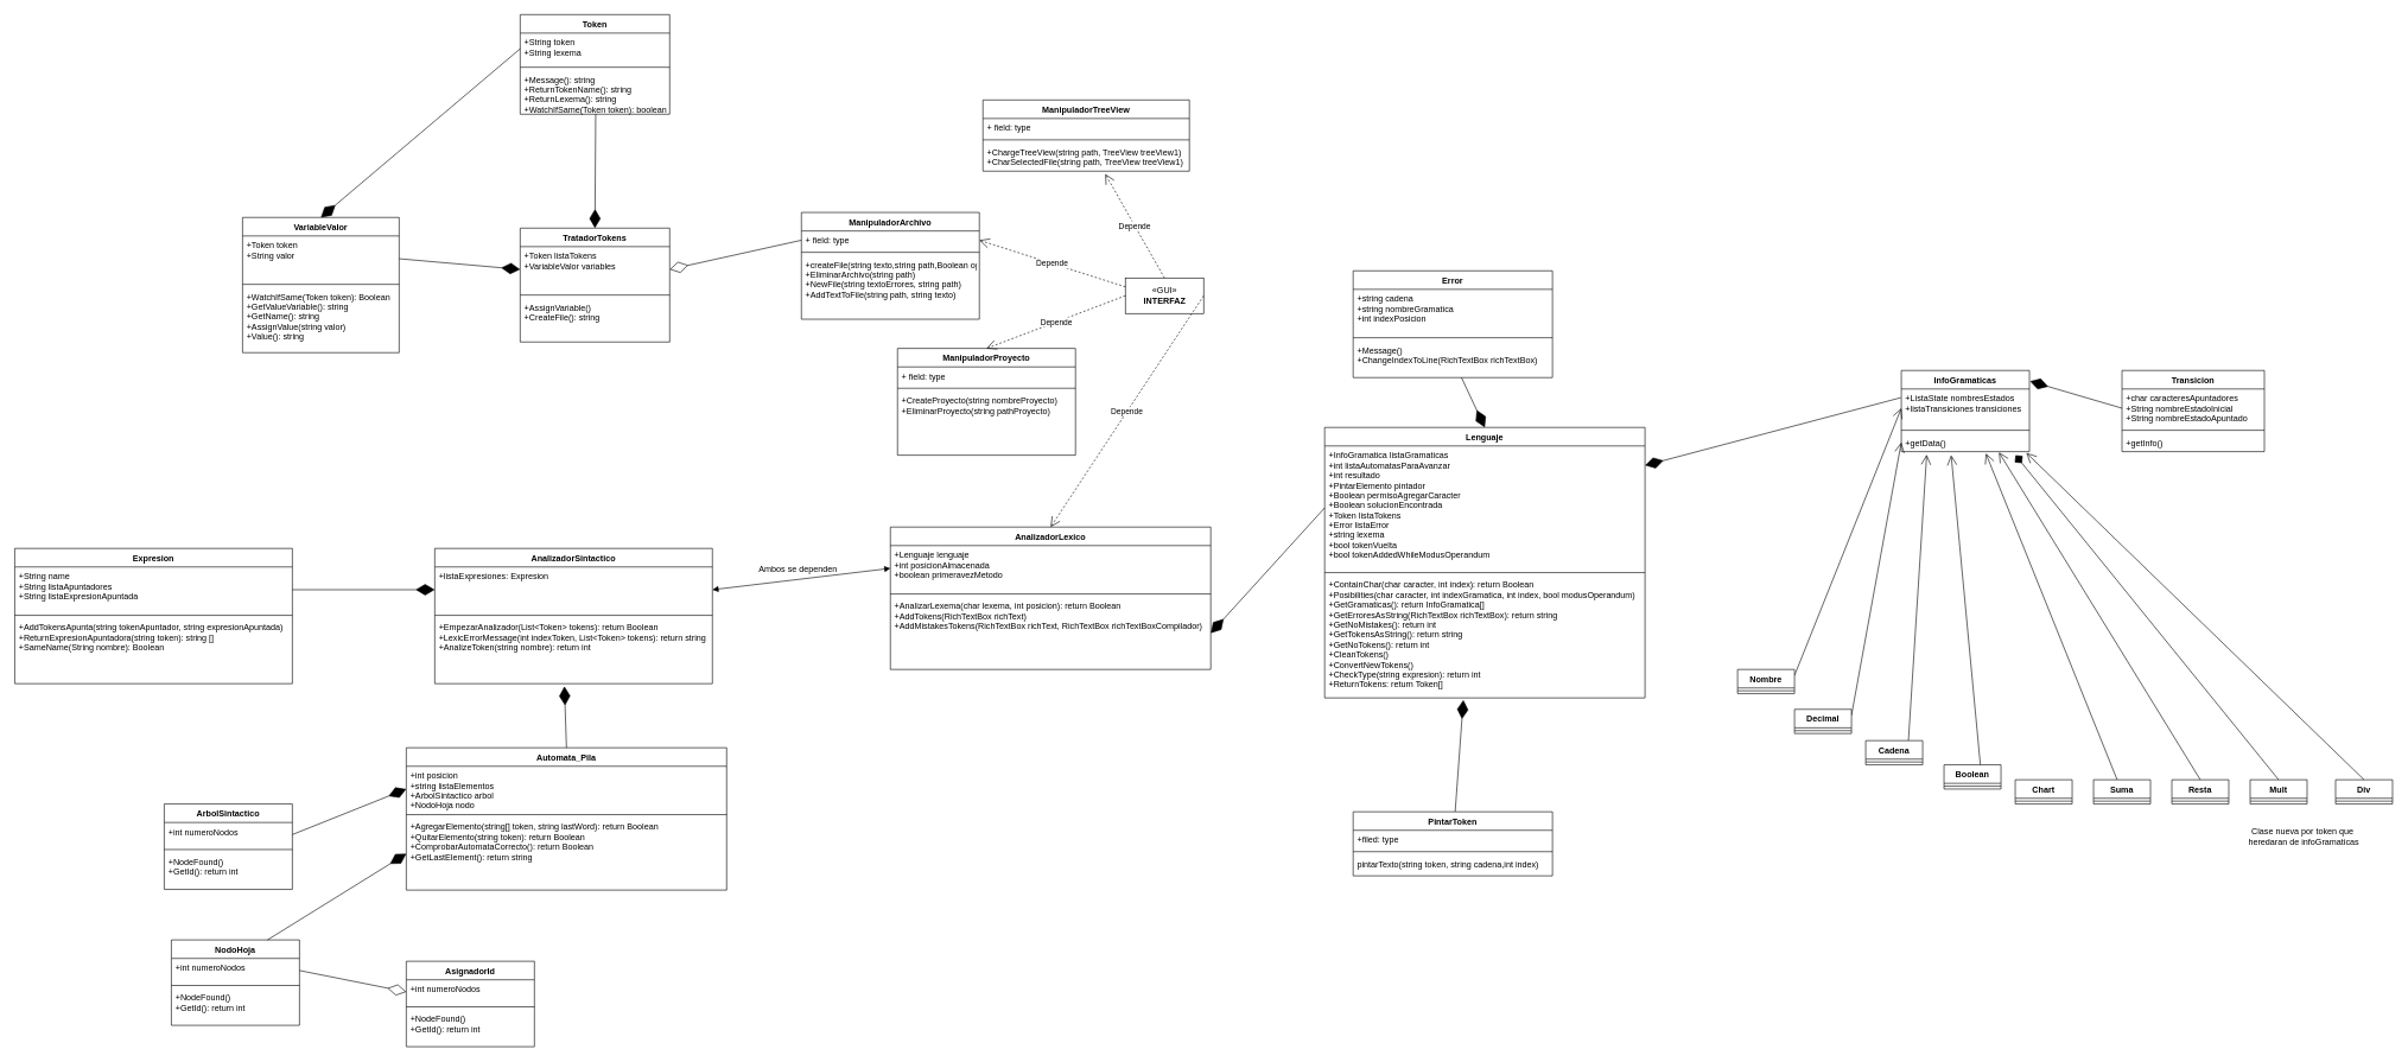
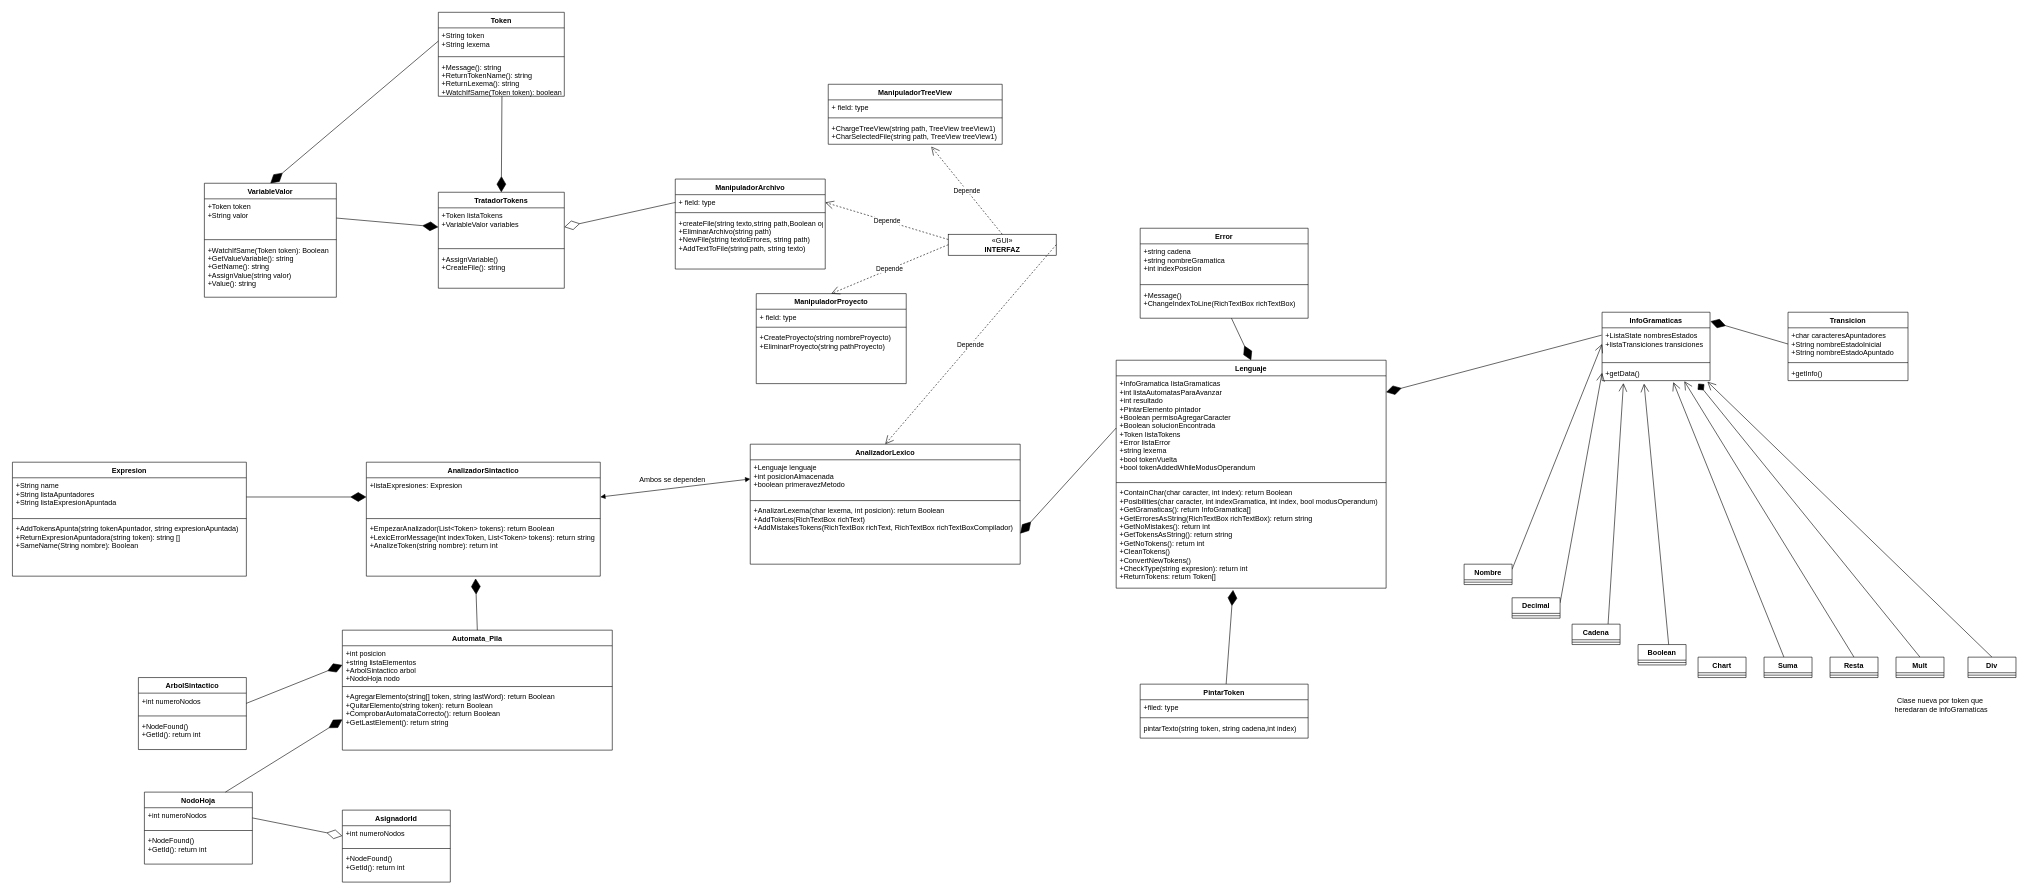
- <mxCell id="50" value="«GUI»&lt;br&gt;&lt;b&gt;INTERFAZ&lt;/b&gt;" style="html=1;" parent="1" vertex="1"><mxGeometry x="1580" y="390" width="110" height="50" as="geometry" /></mxCell>
+ <mxCell id="50" value="«GUI»&lt;br&gt;&lt;b&gt;INTERFAZ&lt;/b&gt;" style="html=1;" parent="1" vertex="1"><mxGeometry x="1580" y="390" width="180" height="35" as="geometry" /></mxCell>
